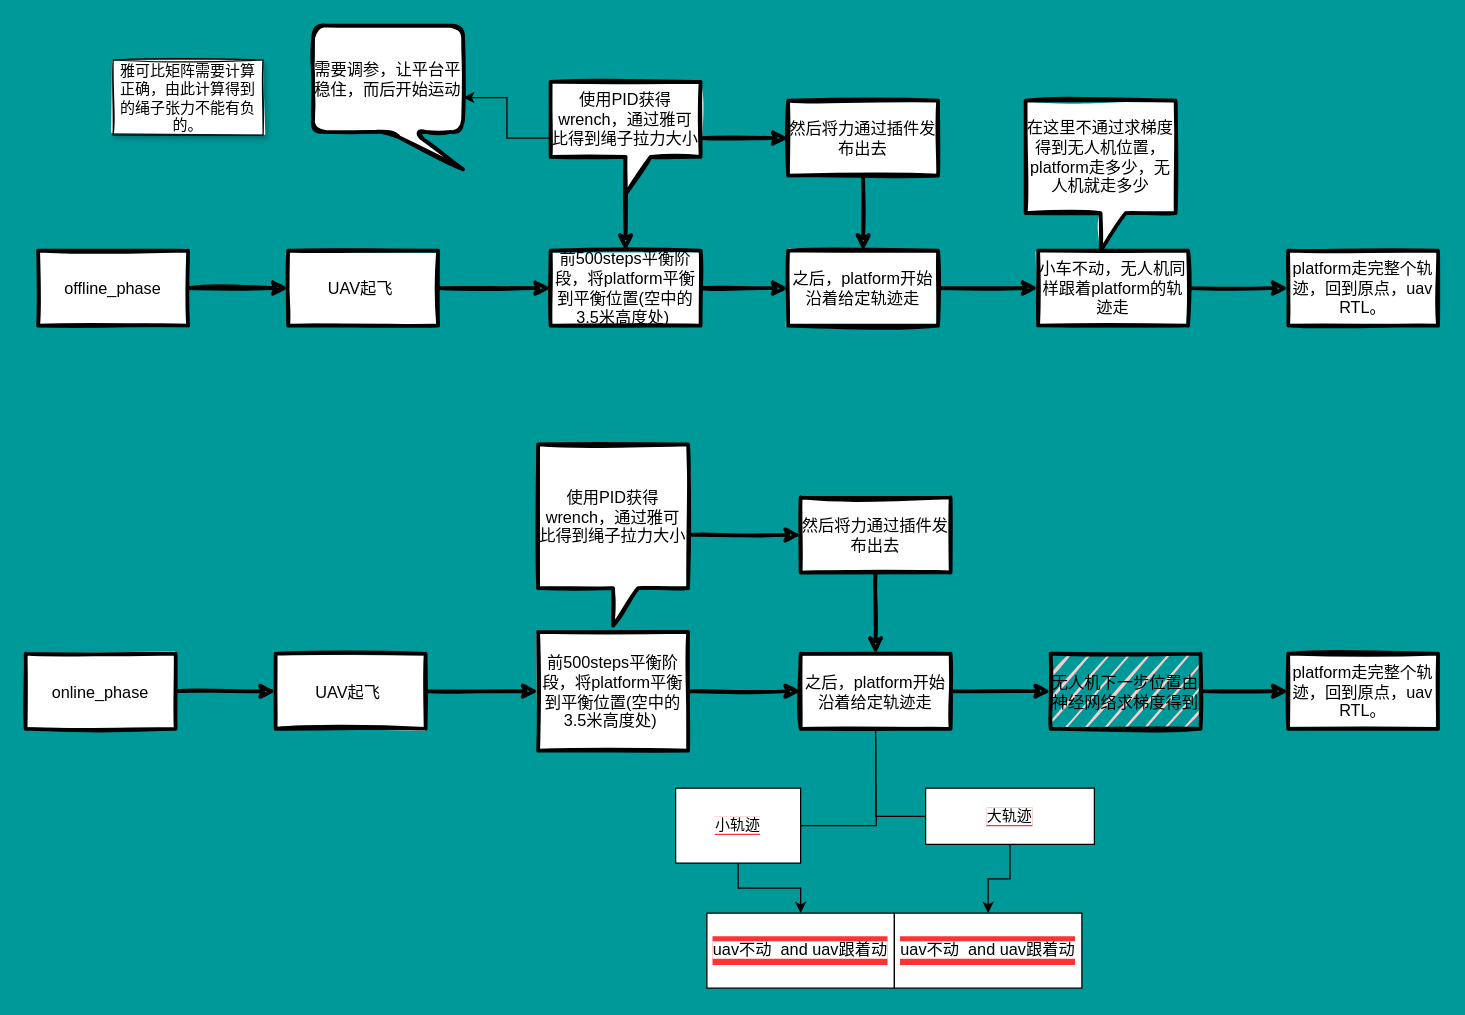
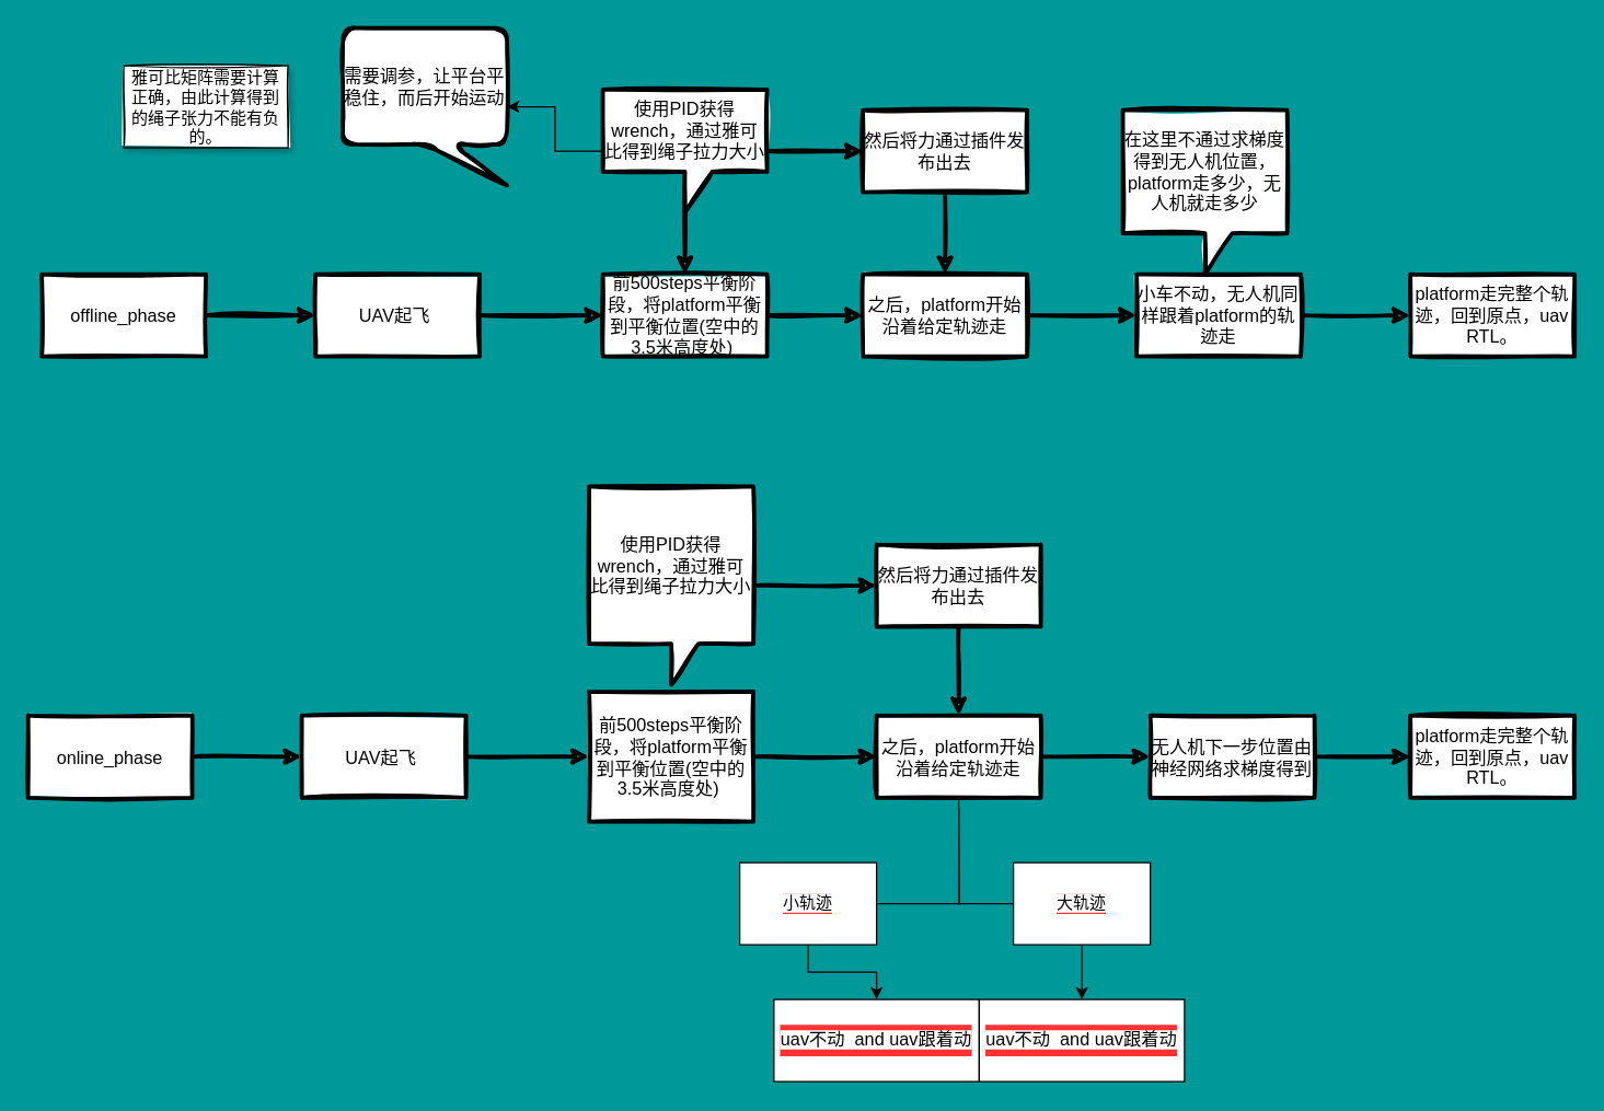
- <mxCell id="33" value="无人机下一步位置由神经网络求梯度得到" style="whiteSpace=wrap;html=1;sketch=1;strokeWidth=3;fontSize=13;fillColor=#f8cecc;" parent="1" vertex="1"><mxGeometry x="840" y="522.5" width="120" height="60" as="geometry" /></mxCell>
+ <mxCell id="33" value="无人机下一步位置由神经网络求梯度得到" style="whiteSpace=wrap;html=1;sketch=1;strokeWidth=3;fontSize=13;" parent="1" vertex="1"><mxGeometry x="840" y="522.5" width="120" height="60" as="geometry" /></mxCell>
- <mxCell id="42" value="&lt;span style=&quot;background-color: rgb(255 , 255 , 255)&quot;&gt;大轨迹&lt;/span&gt;" style="whiteSpace=wrap;html=1;align=center;verticalAlign=middle;treeFolding=1;treeMoving=1;labelBackgroundColor=#FF3333;fillColor=#FFFFFF;" vertex="1" parent="1"><mxGeometry x="740" y="630" width="135" height="45" as="geometry" /></mxCell>
+ <mxCell id="42" value="&lt;span style=&quot;background-color: rgb(255 , 255 , 255)&quot;&gt;大轨迹&lt;/span&gt;" style="whiteSpace=wrap;html=1;align=center;verticalAlign=middle;treeFolding=1;treeMoving=1;labelBackgroundColor=#FF3333;fillColor=#FFFFFF;" vertex="1" parent="1"><mxGeometry x="740" y="630" width="100" height="60" as="geometry" /></mxCell>
